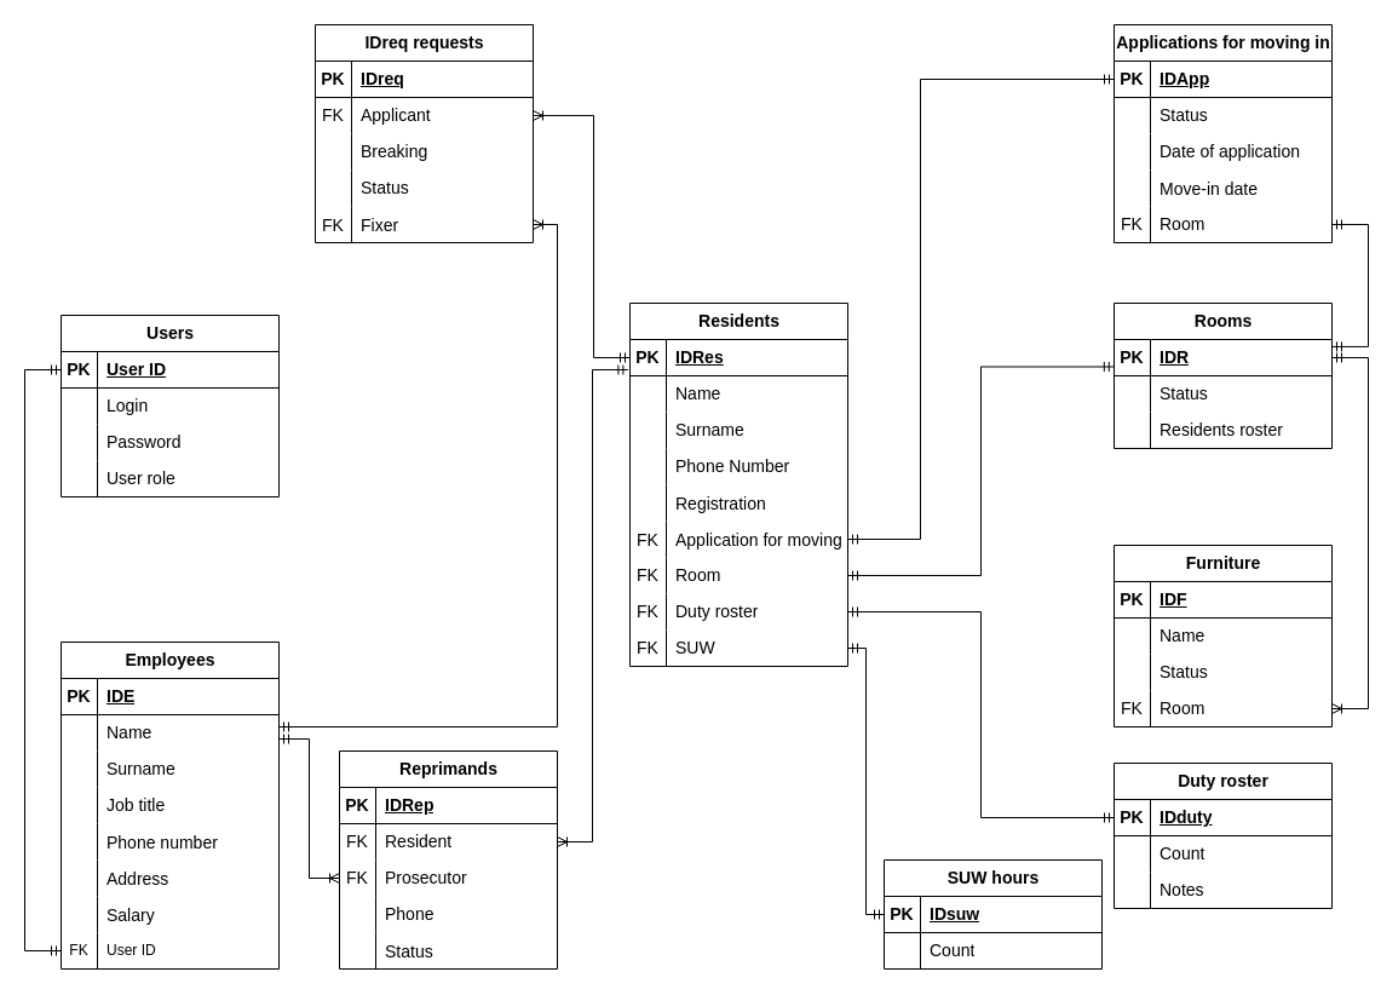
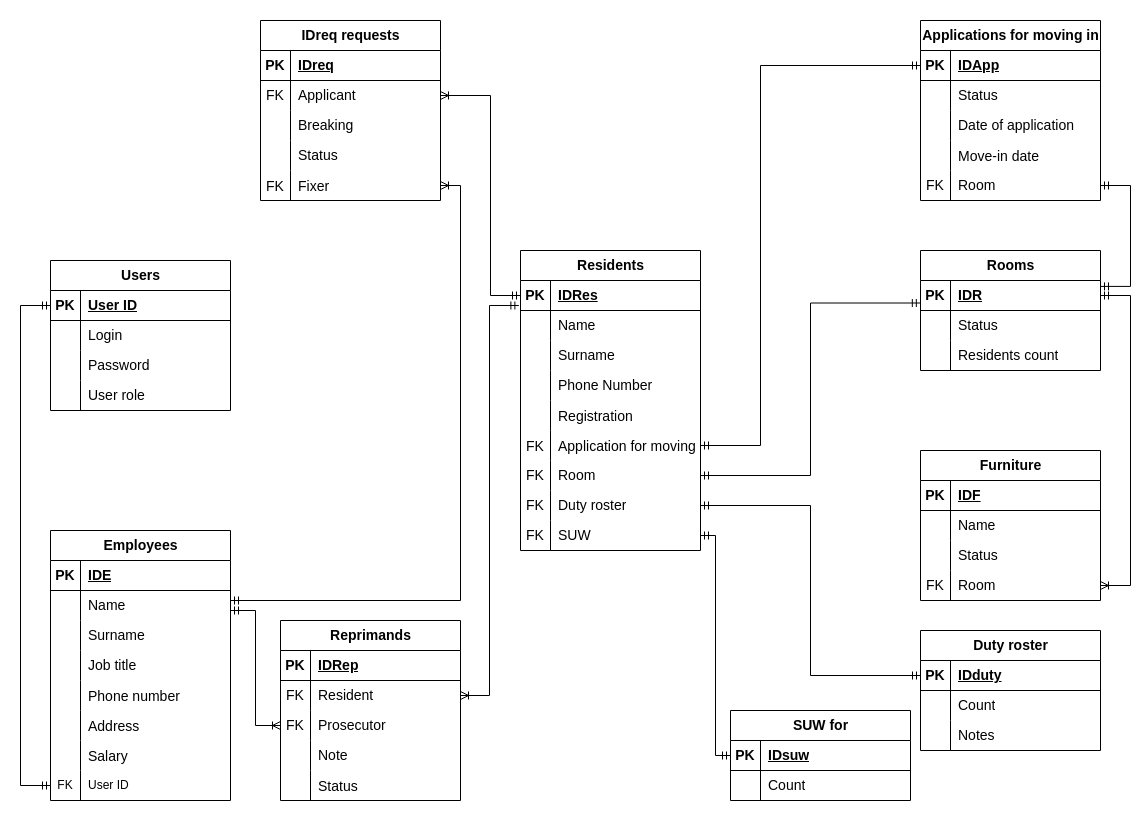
- <mxCell id="80" value="Residents roster" style="shape=partialRectangle;connectable=0;fillColor=none;top=0;left=0;bottom=0;right=0;align=left;spacingLeft=6;overflow=hidden;whiteSpace=wrap;html=1;fontSize=14;" parent="78" vertex="1"><mxGeometry x="30" width="150" height="30" as="geometry"><mxRectangle width="150" height="30" as="alternateBounds" /></mxGeometry></mxCell>
+ <mxCell id="80" value="Residents count" style="shape=partialRectangle;connectable=0;fillColor=none;top=0;left=0;bottom=0;right=0;align=left;spacingLeft=6;overflow=hidden;whiteSpace=wrap;html=1;fontSize=14;" parent="78" vertex="1"><mxGeometry x="30" width="150" height="30" as="geometry"><mxRectangle width="150" height="30" as="alternateBounds" /></mxGeometry></mxCell>
- <mxCell id="120" value="SUW hours" style="shape=table;startSize=30;container=1;collapsible=1;childLayout=tableLayout;fixedRows=1;rowLines=0;fontStyle=1;align=center;resizeLast=1;html=1;fontSize=14;" parent="1" vertex="1"><mxGeometry x="730" y="710" width="180" height="90" as="geometry" /></mxCell>
+ <mxCell id="120" value="SUW for" style="shape=table;startSize=30;container=1;collapsible=1;childLayout=tableLayout;fixedRows=1;rowLines=0;fontStyle=1;align=center;resizeLast=1;html=1;fontSize=14;" parent="1" vertex="1"><mxGeometry x="730" y="710" width="180" height="90" as="geometry" /></mxCell>
- <mxCell id="139" value="Phone" style="shape=partialRectangle;connectable=0;fillColor=none;top=0;left=0;bottom=0;right=0;align=left;spacingLeft=6;overflow=hidden;whiteSpace=wrap;html=1;fontSize=14;" parent="137" vertex="1"><mxGeometry x="30" width="150" height="30" as="geometry"><mxRectangle width="150" height="30" as="alternateBounds" /></mxGeometry></mxCell>
+ <mxCell id="139" value="Note" style="shape=partialRectangle;connectable=0;fillColor=none;top=0;left=0;bottom=0;right=0;align=left;spacingLeft=6;overflow=hidden;whiteSpace=wrap;html=1;fontSize=14;" parent="137" vertex="1"><mxGeometry x="30" width="150" height="30" as="geometry"><mxRectangle width="150" height="30" as="alternateBounds" /></mxGeometry></mxCell>
